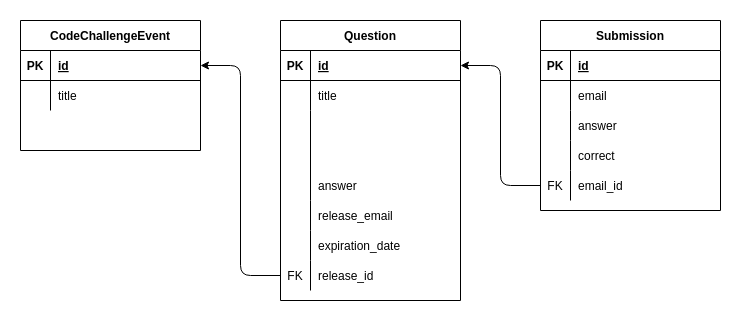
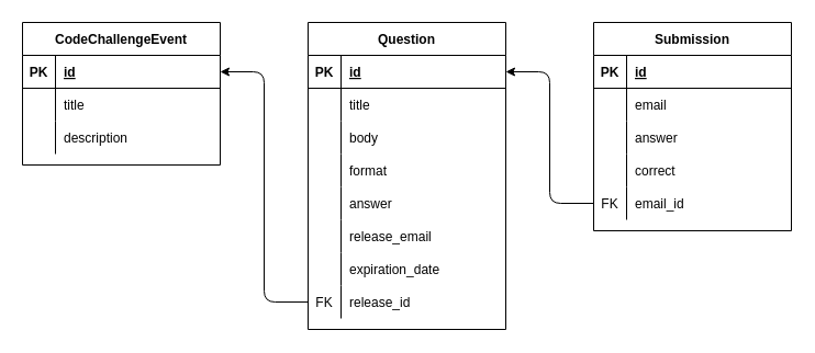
+ <mxCell id="11" value="description" style="shape=partialRectangle;connectable=0;fillColor=none;top=0;left=0;bottom=0;right=0;align=left;spacingLeft=6;overflow=hidden;" vertex="1" parent="9"><mxGeometry x="30" width="150" height="30" as="geometry" /></mxCell>
+ <mxCell id="21" value="body" style="shape=partialRectangle;connectable=0;fillColor=none;top=0;left=0;bottom=0;right=0;align=left;spacingLeft=6;overflow=hidden;" vertex="1" parent="19"><mxGeometry x="30" width="150" height="30" as="geometry" /></mxCell>
+ <mxCell id="24" value="format" style="shape=partialRectangle;connectable=0;fillColor=none;top=0;left=0;bottom=0;right=0;align=left;spacingLeft=6;overflow=hidden;" vertex="1" parent="22"><mxGeometry x="30" width="150" height="30" as="geometry" /></mxCell>
